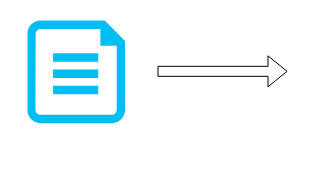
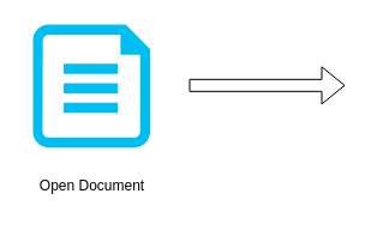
+ <mxCell id="3" value="Open Document" style="text;html=1;align=center;verticalAlign=middle;resizable=0;points=[];autosize=1;strokeColor=none;fillColor=none;" vertex="1" parent="1"><mxGeometry x="20.75" y="140" width="110" height="30" as="geometry" /></mxCell>
